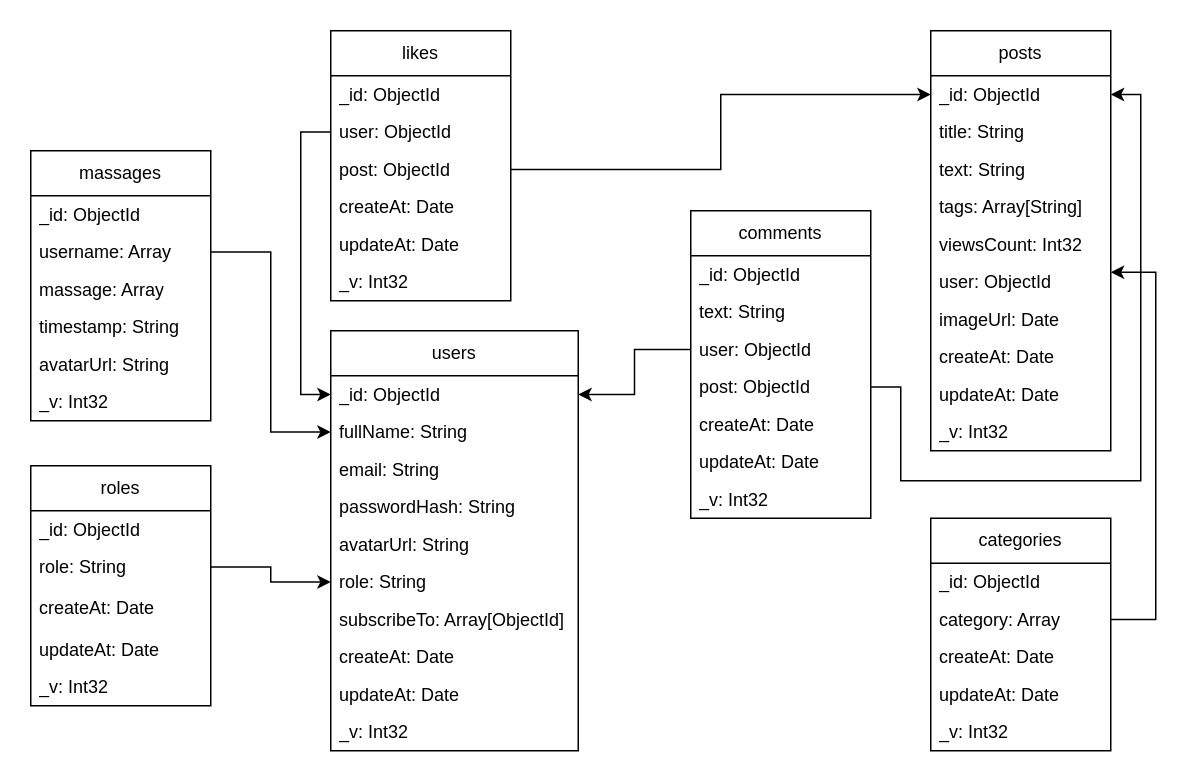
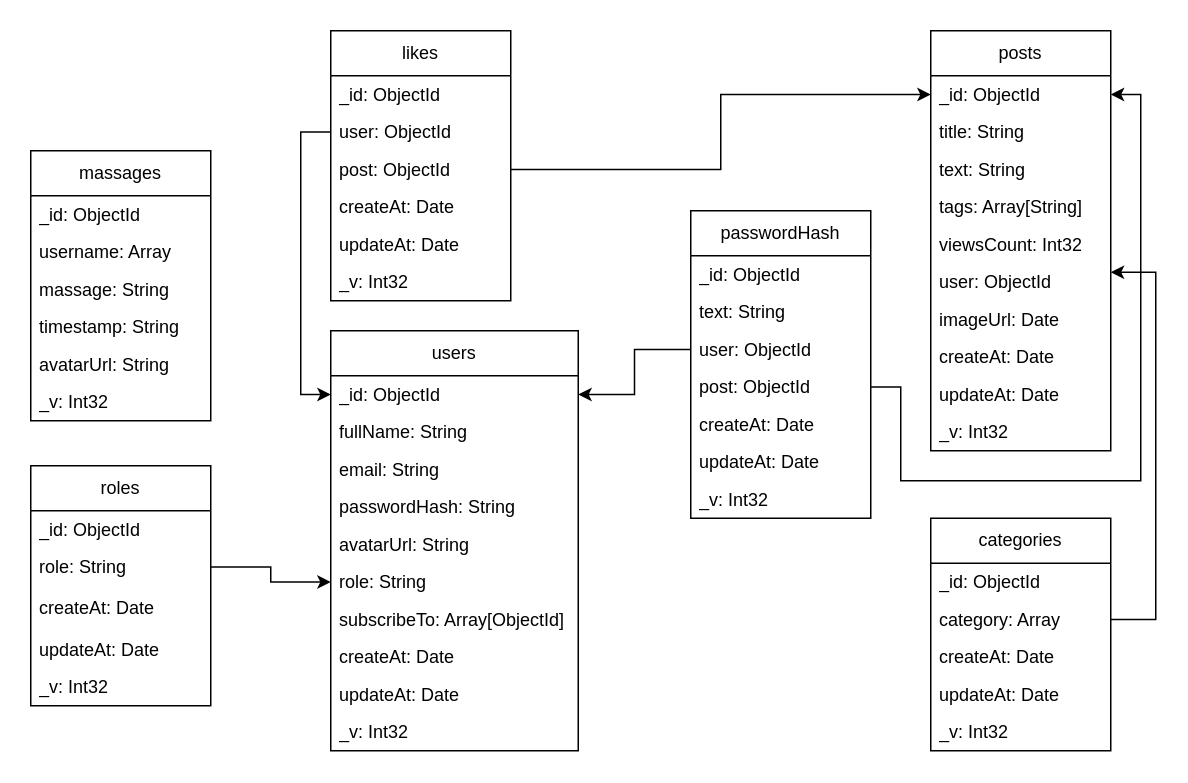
- <mxCell id="33" value="comments" style="swimlane;fontStyle=0;childLayout=stackLayout;horizontal=1;startSize=30;horizontalStack=0;resizeParent=1;resizeParentMax=0;resizeLast=0;collapsible=1;marginBottom=0;whiteSpace=wrap;html=1;" parent="1" vertex="1"><mxGeometry x="460" y="140" width="120" height="205" as="geometry" /></mxCell>
+ <mxCell id="33" value="passwordHash" style="swimlane;fontStyle=0;childLayout=stackLayout;horizontal=1;startSize=30;horizontalStack=0;resizeParent=1;resizeParentMax=0;resizeLast=0;collapsible=1;marginBottom=0;whiteSpace=wrap;html=1;" parent="1" vertex="1"><mxGeometry x="460" y="140" width="120" height="205" as="geometry" /></mxCell>
- <mxCell id="5" value="massage: Array" style="text;strokeColor=none;fillColor=none;align=left;verticalAlign=middle;spacingLeft=4;spacingRight=4;overflow=hidden;points=[[0,0.5],[1,0.5]];portConstraint=eastwest;rotatable=0;whiteSpace=wrap;html=1;" parent="2" vertex="1"><mxGeometry y="80" width="120" height="25" as="geometry" /></mxCell>
+ <mxCell id="5" value="massage: String" style="text;strokeColor=none;fillColor=none;align=left;verticalAlign=middle;spacingLeft=4;spacingRight=4;overflow=hidden;points=[[0,0.5],[1,0.5]];portConstraint=eastwest;rotatable=0;whiteSpace=wrap;html=1;" parent="2" vertex="1"><mxGeometry y="80" width="120" height="25" as="geometry" /></mxCell>
- <mxCell id="58" style="edgeStyle=orthogonalEdgeStyle;rounded=0;orthogonalLoop=1;jettySize=auto;html=1;exitX=1;exitY=0.5;exitDx=0;exitDy=0;entryX=0;entryY=0.5;entryDx=0;entryDy=0;" parent="1" source="4" target="24" edge="1"><mxGeometry relative="1" as="geometry" /></mxCell>
